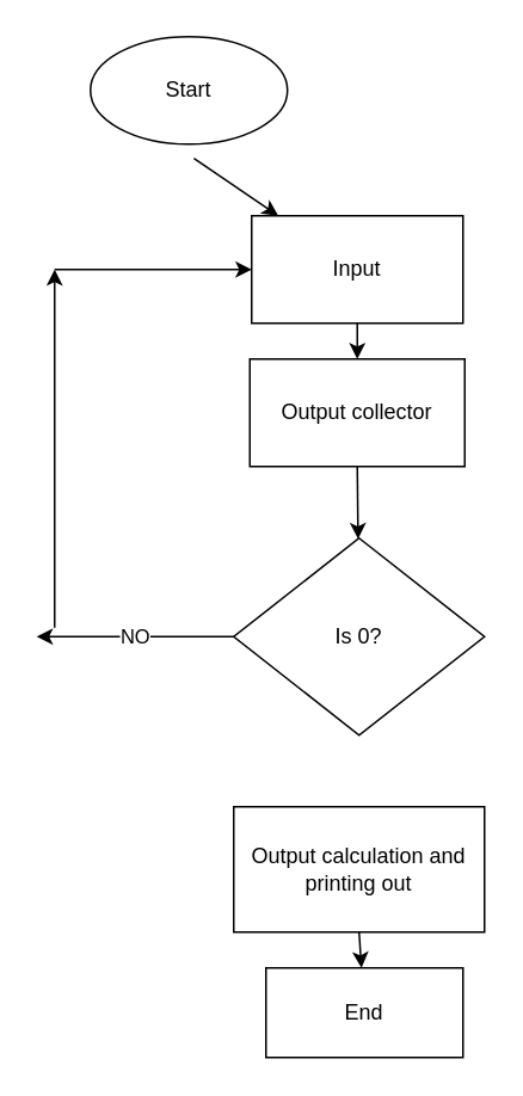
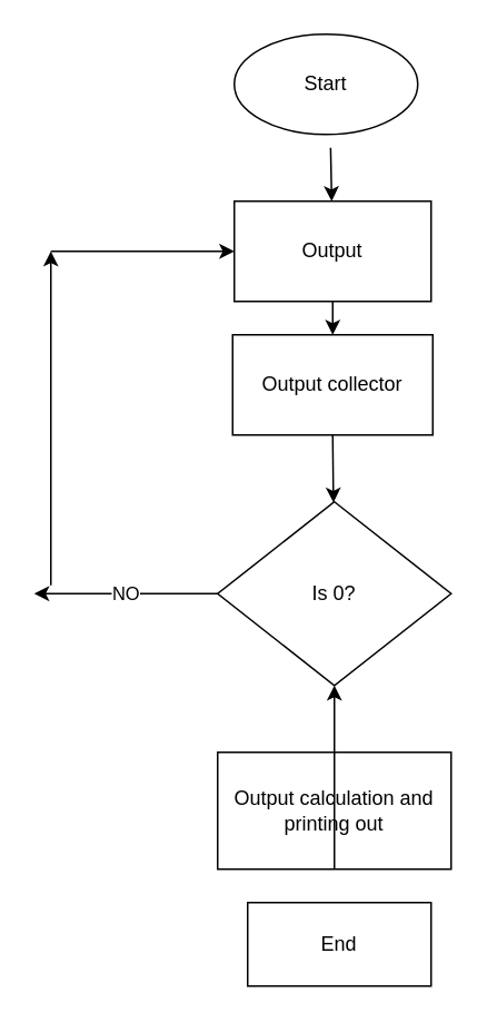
- <mxCell id="2" value="Start" style="ellipse;whiteSpace=wrap;html=1;" vertex="1" parent="1"><mxGeometry x="50" y="20" width="110" height="60" as="geometry" /></mxCell>
+ <mxCell id="2" value="Start" style="ellipse;whiteSpace=wrap;html=1;" vertex="1" parent="1"><mxGeometry x="140" y="20" width="110" height="60" as="geometry" /></mxCell>
- <mxCell id="4" value="Input" style="rounded=0;whiteSpace=wrap;html=1;" vertex="1" parent="1"><mxGeometry x="140" y="120" width="118" height="60" as="geometry" /></mxCell>
+ <mxCell id="4" value="Output" style="rounded=0;whiteSpace=wrap;html=1;" vertex="1" parent="1"><mxGeometry x="140" y="120" width="118" height="60" as="geometry" /></mxCell>
- <mxCell id="13" value="" style="endArrow=classic;html=1;exitX=0.5;exitY=1;exitDx=0;exitDy=0;" edge="1" parent="1" source="12" target="14"><mxGeometry width="50" height="50" relative="1" as="geometry"><mxPoint x="210" y="370" as="sourcePoint" /><mxPoint x="200" y="550" as="targetPoint" /></mxGeometry></mxCell>
+ <mxCell id="13" value="" style="endArrow=classic;html=1;exitX=0.5;exitY=1;exitDx=0;exitDy=0;" edge="1" parent="1" source="12" target="8"><mxGeometry width="50" height="50" relative="1" as="geometry"><mxPoint x="210" y="370" as="sourcePoint" /><mxPoint x="200" y="550" as="targetPoint" /></mxGeometry></mxCell>
